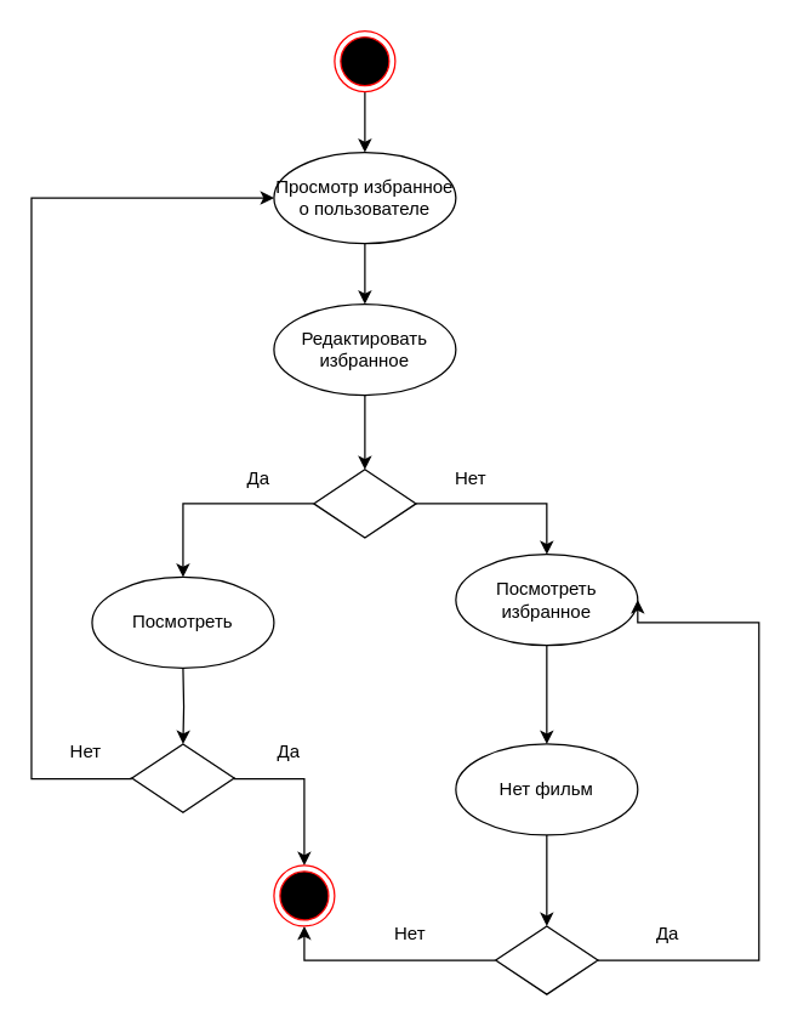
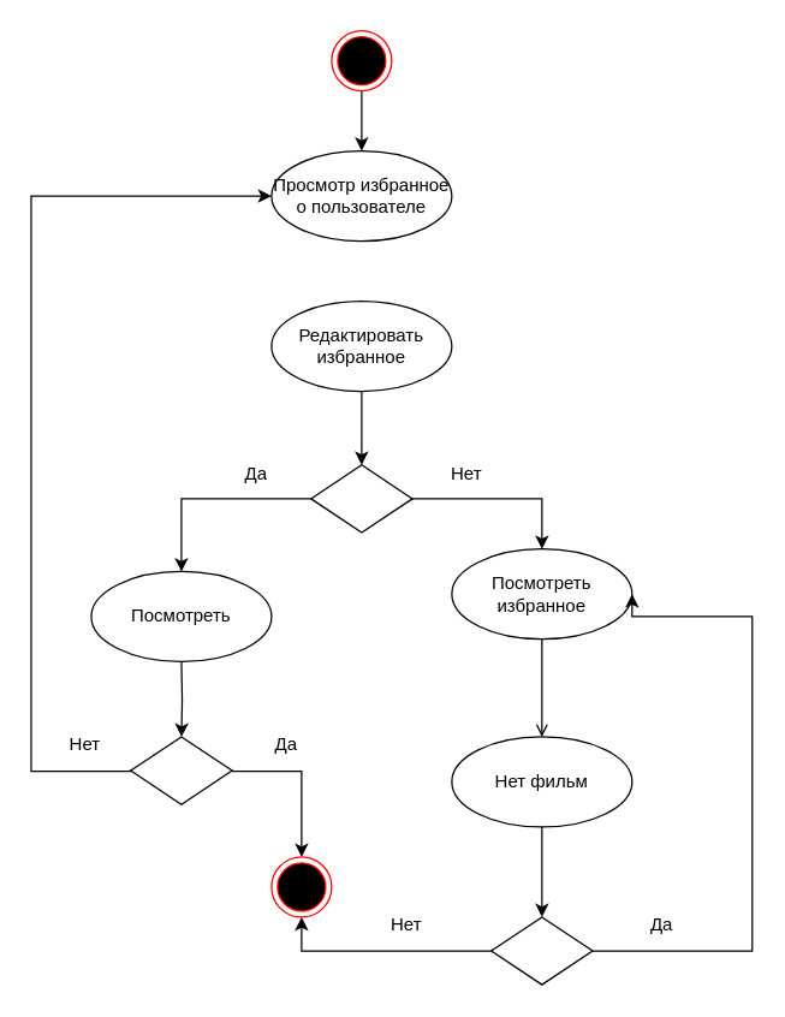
- <mxCell id="15" value="" style="endArrow=classic;html=1;rounded=0;exitX=0.5;exitY=1;exitDx=0;exitDy=0;entryX=0.5;entryY=0;entryDx=0;entryDy=0;" edge="1" parent="1" source="4" target="9"><mxGeometry width="50" height="50" relative="1" as="geometry"><mxPoint x="242.43" y="140" as="sourcePoint" /><mxPoint x="300.43" y="179" as="targetPoint" /></mxGeometry></mxCell>
- <mxCell id="11" style="edgeStyle=orthogonalEdgeStyle;rounded=0;orthogonalLoop=1;jettySize=auto;html=1;exitX=0.5;exitY=1;exitDx=0;exitDy=0;entryX=0.5;entryY=0;entryDx=0;entryDy=0;" edge="1" source="10" target="19" parent="1"><mxGeometry relative="1" as="geometry" /></mxCell>
+ <mxCell id="11" style="edgeStyle=orthogonalEdgeStyle;rounded=0;orthogonalLoop=1;jettySize=auto;html=1;exitX=0.5;exitY=1;exitDx=0;exitDy=0;entryX=0.5;entryY=0;entryDx=0;entryDy=0;endArrow=open;" edge="1" source="10" target="19" parent="1"><mxGeometry relative="1" as="geometry" /></mxCell>
